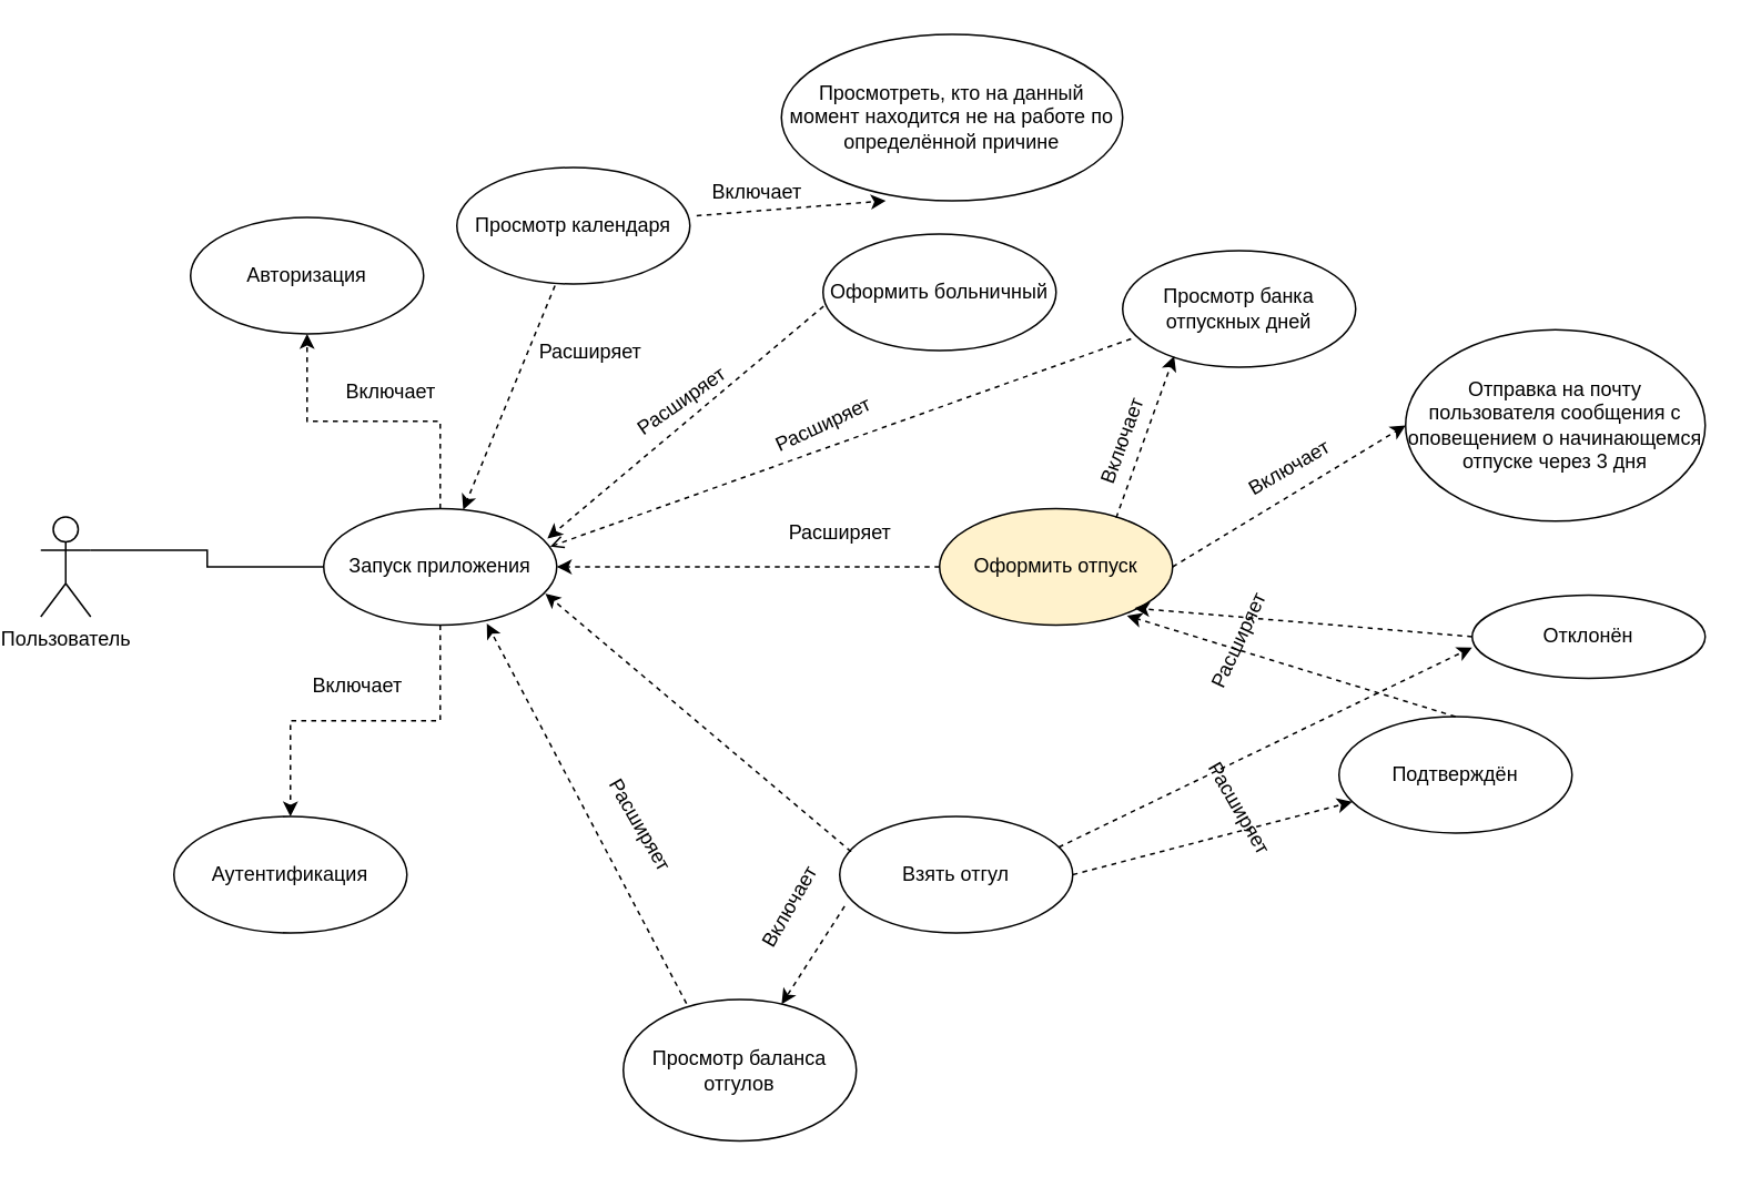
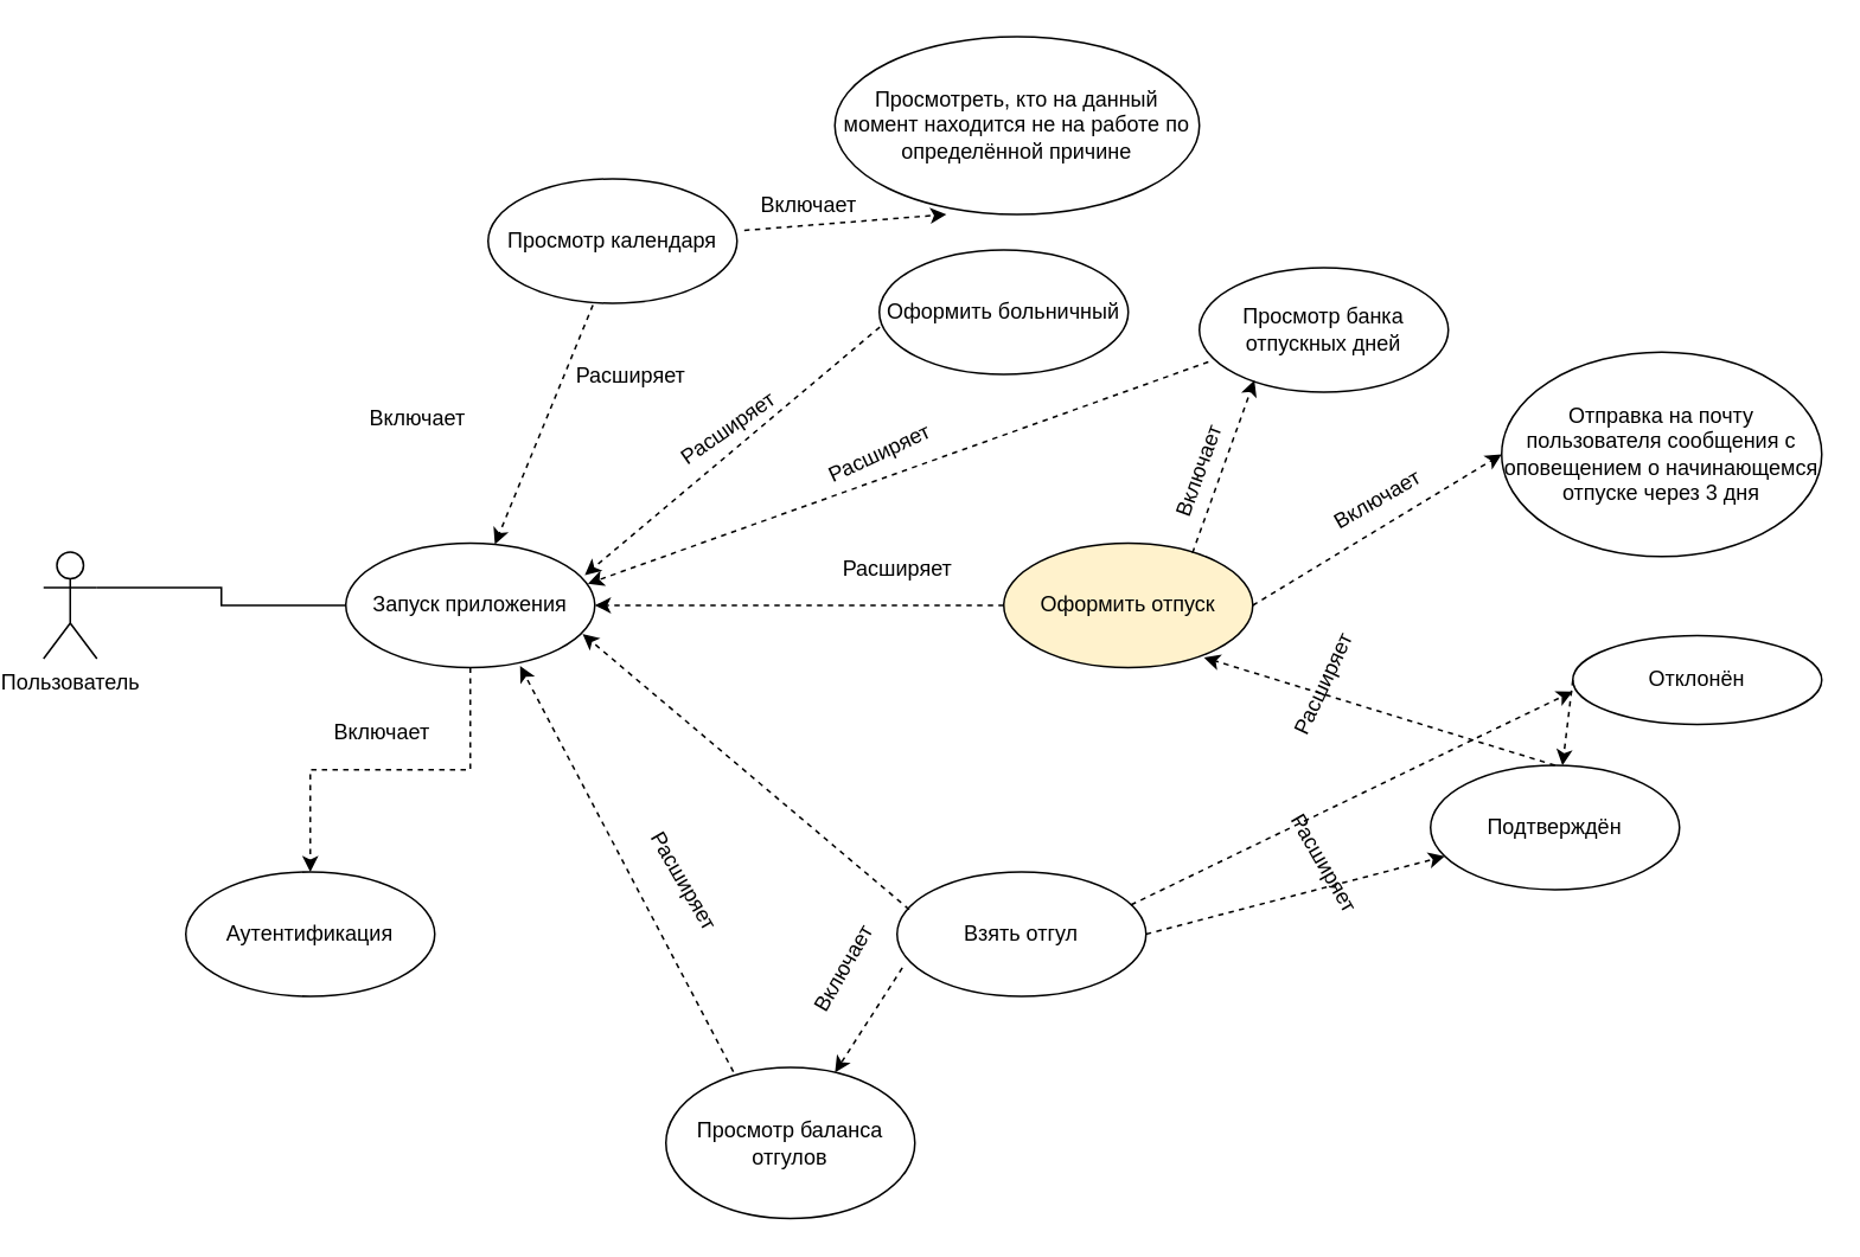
- <mxCell id="7" value="Авторизация" style="ellipse;whiteSpace=wrap;html=1;" vertex="1" parent="1"><mxGeometry x="110" y="130" width="140" height="70" as="geometry" /></mxCell>
- <mxCell id="4" style="edgeStyle=orthogonalEdgeStyle;rounded=0;orthogonalLoop=1;jettySize=auto;html=1;entryX=0.5;entryY=1;entryDx=0;entryDy=0;dashed=1;endArrow=classic;endFill=1;" edge="1" parent="1" source="6" target="7"><mxGeometry relative="1" as="geometry" /></mxCell>
- <mxCell id="25" style="rounded=0;orthogonalLoop=1;jettySize=auto;html=1;entryX=0.972;entryY=0.326;entryDx=0;entryDy=0;dashed=1;endArrow=open;endFill=1;exitX=0.036;exitY=0.757;exitDx=0;exitDy=0;entryPerimeter=0;exitPerimeter=0;" edge="1" parent="1" source="22" target="6"><mxGeometry relative="1" as="geometry"><mxPoint x="460" y="185" as="sourcePoint" /><mxPoint x="394" y="333" as="targetPoint" /></mxGeometry></mxCell>
+ <mxCell id="25" style="rounded=0;orthogonalLoop=1;jettySize=auto;html=1;entryX=0.972;entryY=0.326;entryDx=0;entryDy=0;dashed=1;endArrow=classic;endFill=1;exitX=0.036;exitY=0.757;exitDx=0;exitDy=0;entryPerimeter=0;exitPerimeter=0;" edge="1" parent="1" source="22" target="6"><mxGeometry relative="1" as="geometry"><mxPoint x="460" y="185" as="sourcePoint" /><mxPoint x="394" y="333" as="targetPoint" /></mxGeometry></mxCell>
- <mxCell id="42" style="rounded=0;orthogonalLoop=1;jettySize=auto;html=1;dashed=1;endArrow=classic;endFill=1;exitX=0;exitY=0.5;exitDx=0;exitDy=0;entryX=0.837;entryY=0.854;entryDx=0;entryDy=0;entryPerimeter=0;" edge="1" parent="1" source="41" target="11"><mxGeometry relative="1" as="geometry"><mxPoint x="795" y="407" as="sourcePoint" /><mxPoint x="685" y="395" as="targetPoint" /></mxGeometry></mxCell>
+ <mxCell id="42" style="rounded=0;orthogonalLoop=1;jettySize=auto;html=1;dashed=1;endArrow=classic;endFill=1;exitX=0;exitY=0.5;exitDx=0;exitDy=0;" edge="1" parent="1" source="41" target="38"><mxGeometry relative="1" as="geometry"><mxPoint x="795" y="407" as="sourcePoint" /><mxPoint x="685" y="395" as="targetPoint" /></mxGeometry></mxCell>
